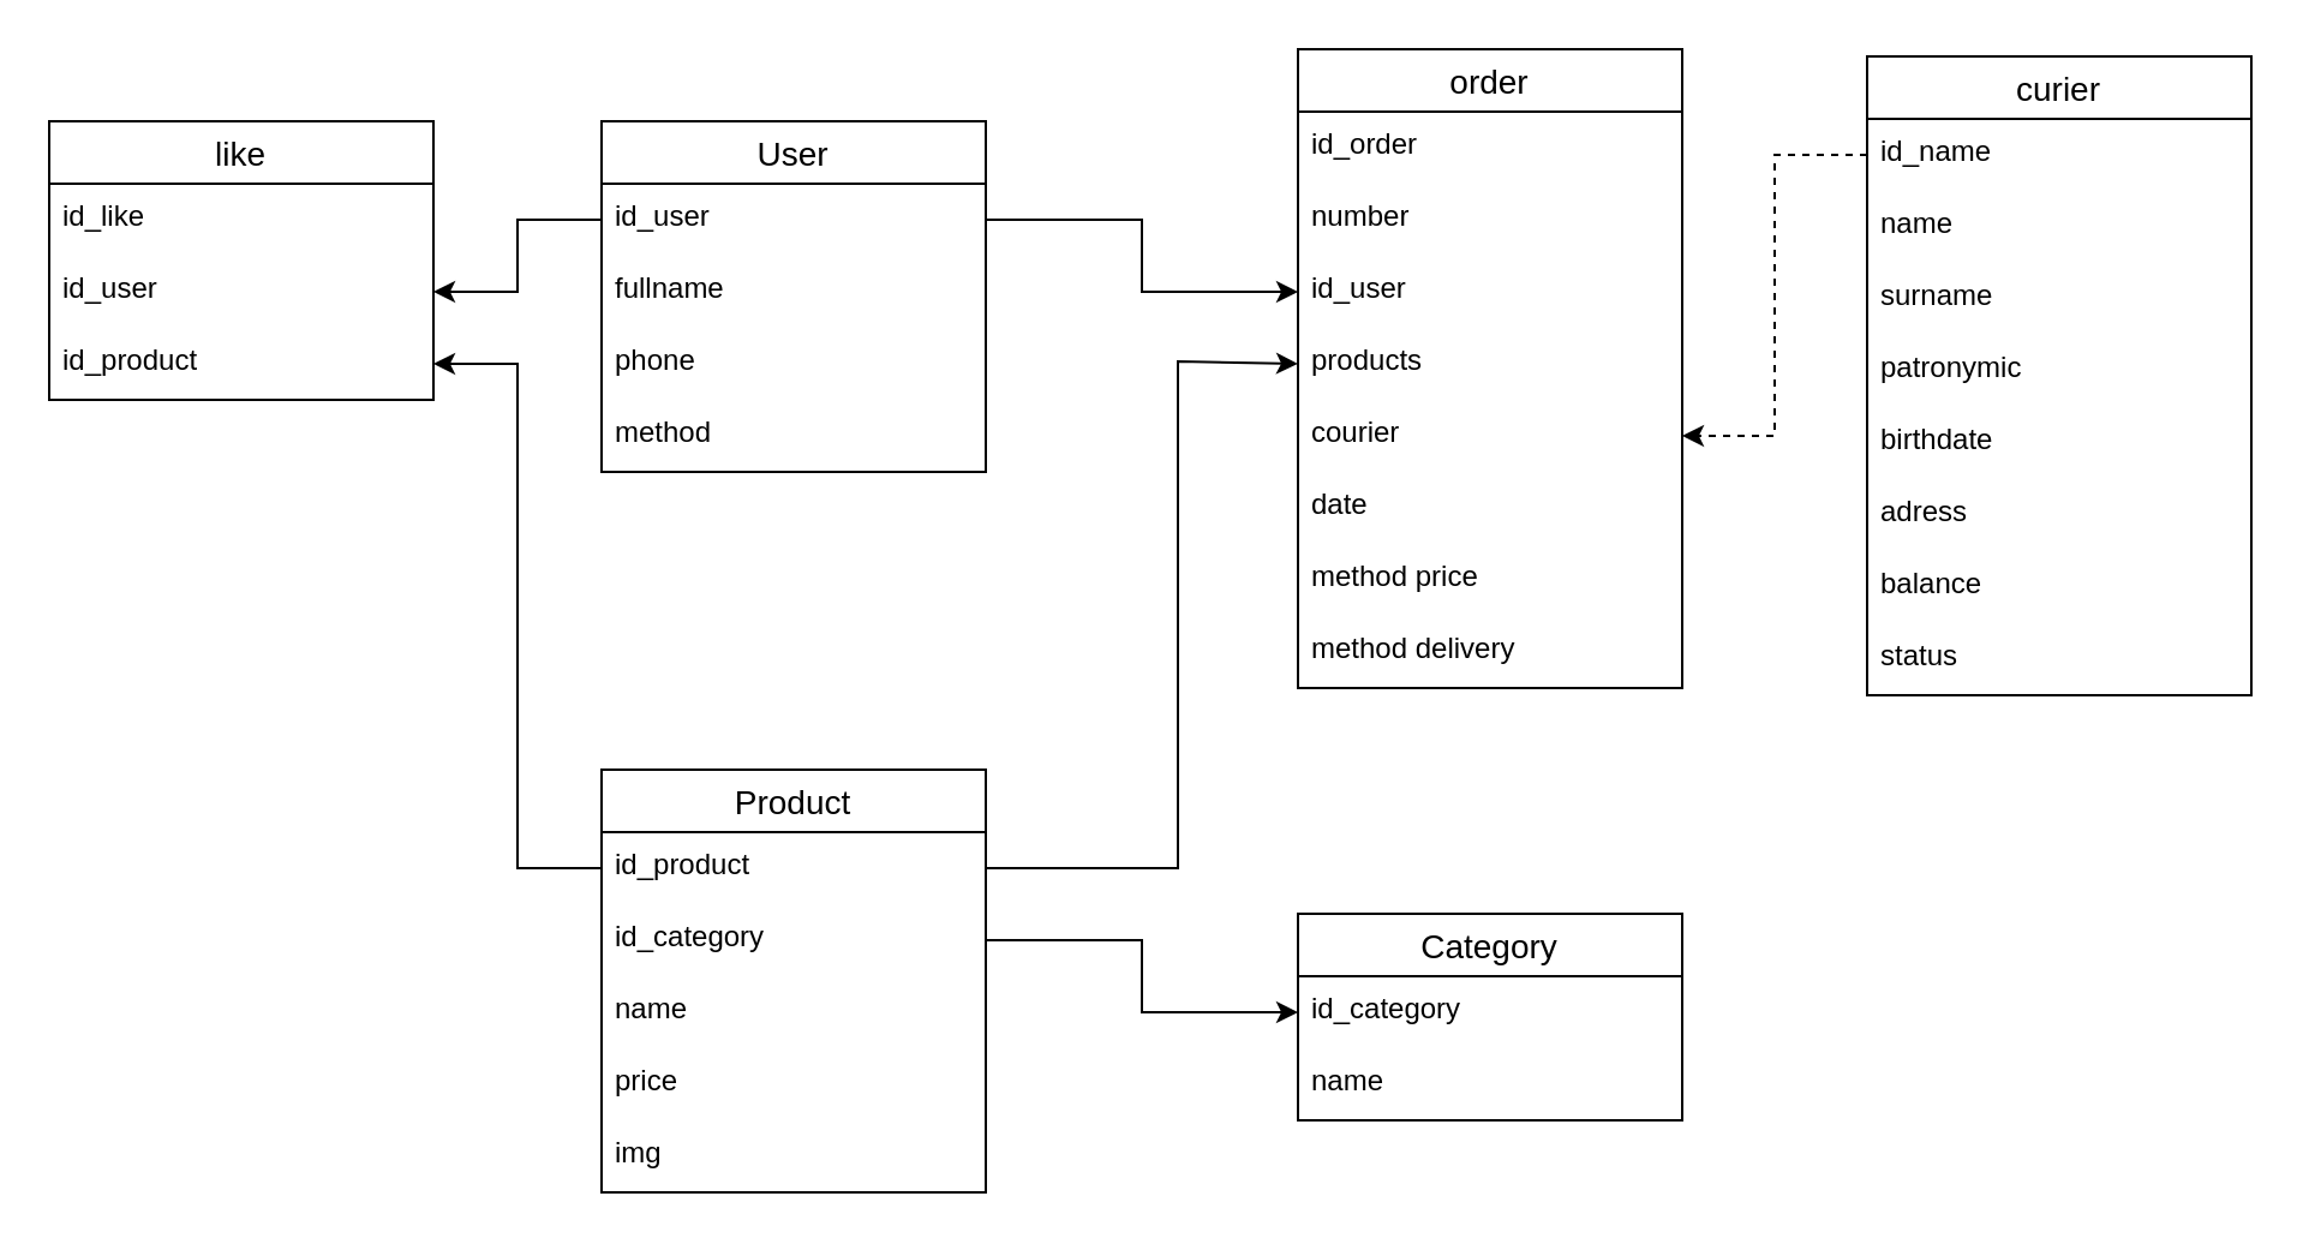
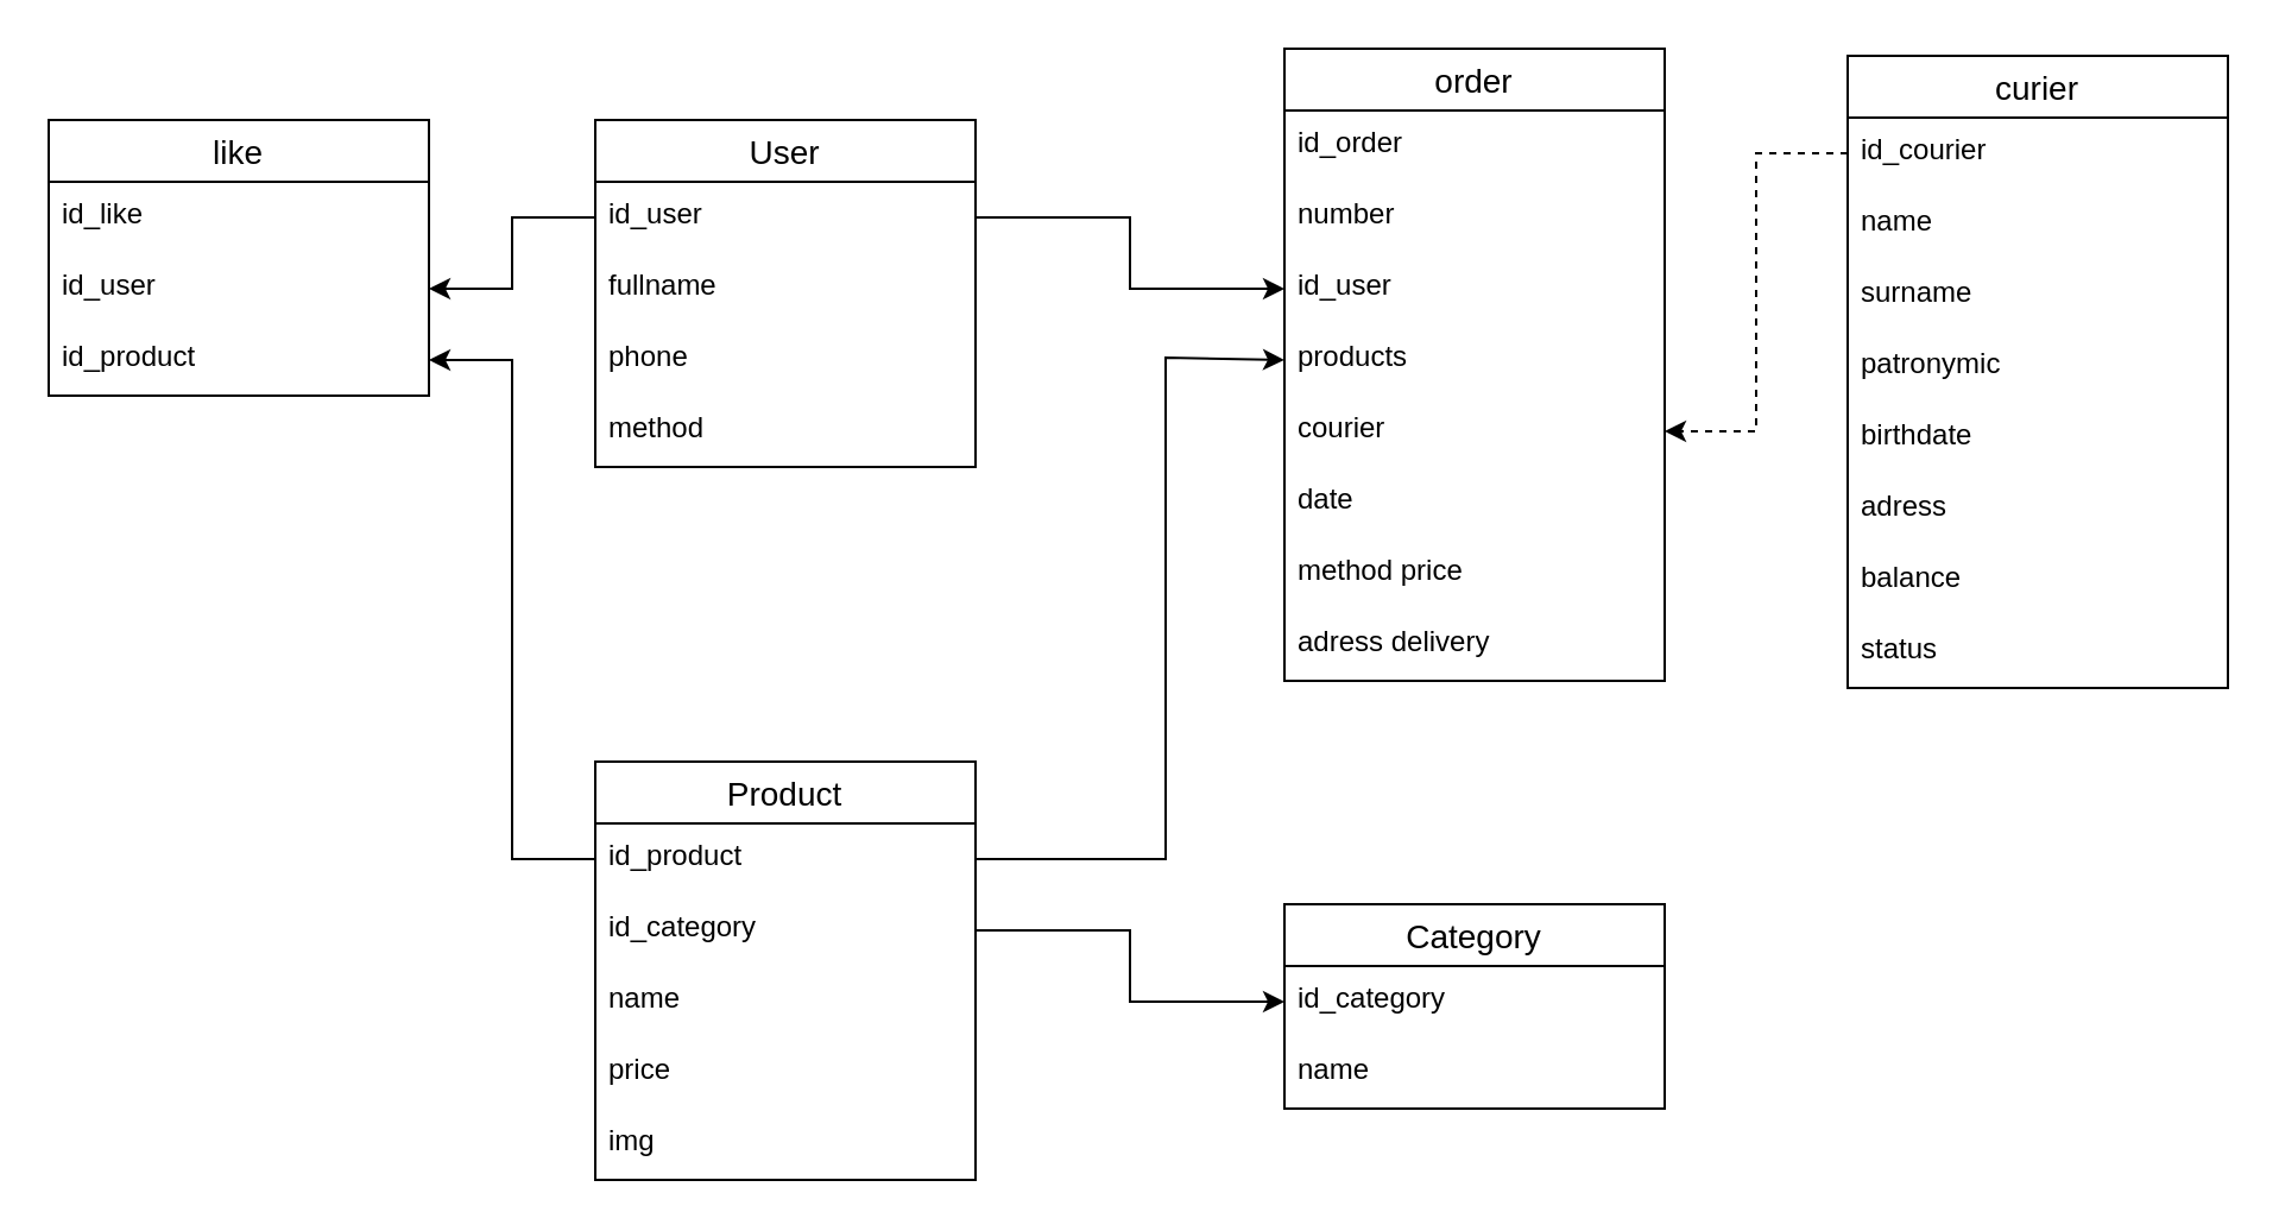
- <mxCell id="35" value="id_name" style="text;strokeColor=none;fillColor=none;spacingLeft=4;spacingRight=4;overflow=hidden;rotatable=0;points=[[0,0.5],[1,0.5]];portConstraint=eastwest;fontSize=12;" vertex="1" parent="34"><mxGeometry y="26" width="160" height="30" as="geometry" /></mxCell>
+ <mxCell id="35" value="id_courier" style="text;strokeColor=none;fillColor=none;spacingLeft=4;spacingRight=4;overflow=hidden;rotatable=0;points=[[0,0.5],[1,0.5]];portConstraint=eastwest;fontSize=12;" vertex="1" parent="34"><mxGeometry y="26" width="160" height="30" as="geometry" /></mxCell>
- <mxCell id="21" value="method delivery" style="text;strokeColor=none;fillColor=none;spacingLeft=4;spacingRight=4;overflow=hidden;rotatable=0;points=[[0,0.5],[1,0.5]];portConstraint=eastwest;fontSize=12;" parent="13" vertex="1"><mxGeometry y="236" width="160" height="30" as="geometry" /></mxCell>
+ <mxCell id="21" value="adress delivery" style="text;strokeColor=none;fillColor=none;spacingLeft=4;spacingRight=4;overflow=hidden;rotatable=0;points=[[0,0.5],[1,0.5]];portConstraint=eastwest;fontSize=12;" parent="13" vertex="1"><mxGeometry y="236" width="160" height="30" as="geometry" /></mxCell>
